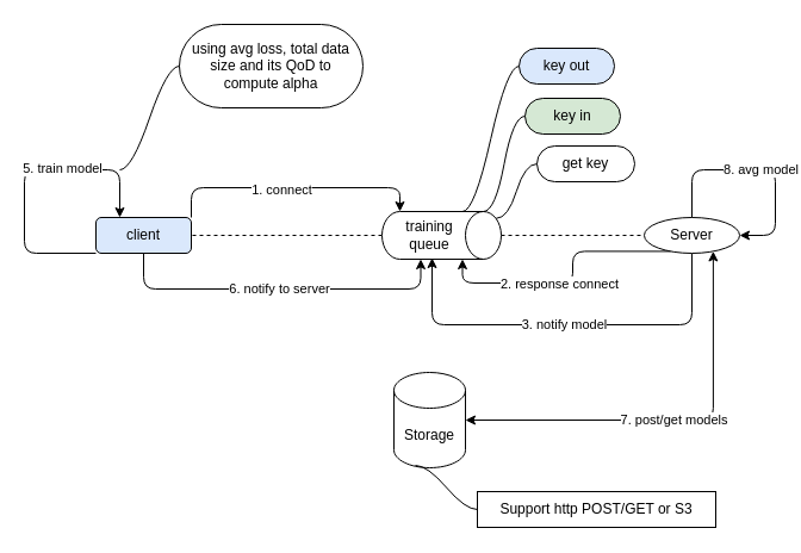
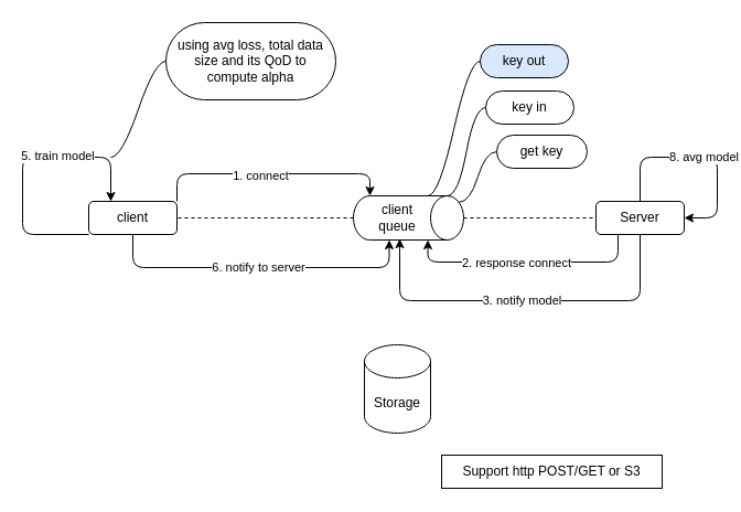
- <mxCell id="15" value="key in" style="whiteSpace=wrap;html=1;rounded=1;arcSize=50;align=center;verticalAlign=middle;strokeWidth=1;autosize=1;spacing=4;treeFolding=1;treeMoving=1;newEdgeStyle={&quot;edgeStyle&quot;:&quot;entityRelationEdgeStyle&quot;,&quot;startArrow&quot;:&quot;none&quot;,&quot;endArrow&quot;:&quot;none&quot;,&quot;segment&quot;:10,&quot;curved&quot;:1};fillColor=#d5e8d4;" vertex="1" parent="1"><mxGeometry x="440" y="82" width="80" height="30" as="geometry" /></mxCell>
+ <mxCell id="15" value="key in" style="whiteSpace=wrap;html=1;rounded=1;arcSize=50;align=center;verticalAlign=middle;strokeWidth=1;autosize=1;spacing=4;treeFolding=1;treeMoving=1;newEdgeStyle={&quot;edgeStyle&quot;:&quot;entityRelationEdgeStyle&quot;,&quot;startArrow&quot;:&quot;none&quot;,&quot;endArrow&quot;:&quot;none&quot;,&quot;segment&quot;:10,&quot;curved&quot;:1};" vertex="1" parent="1"><mxGeometry x="440" y="82" width="80" height="30" as="geometry" /></mxCell>
- <mxCell id="9" value="client" style="rounded=1;whiteSpace=wrap;html=1;fillColor=#dae8fc;" vertex="1" parent="1"><mxGeometry x="80" y="182" width="80" height="30" as="geometry" /></mxCell>
+ <mxCell id="9" value="client" style="rounded=1;whiteSpace=wrap;html=1;" vertex="1" parent="1"><mxGeometry x="80" y="182" width="80" height="30" as="geometry" /></mxCell>
- <mxCell id="26" value="training queue" style="text;html=1;strokeColor=none;fillColor=none;align=center;verticalAlign=middle;whiteSpace=wrap;rounded=0;" vertex="1" parent="1"><mxGeometry x="329.99" y="182" width="60" height="30" as="geometry" /></mxCell>
+ <mxCell id="26" value="client queue" style="text;html=1;strokeColor=none;fillColor=none;align=center;verticalAlign=middle;whiteSpace=wrap;rounded=0;" vertex="1" parent="1"><mxGeometry x="329.99" y="182" width="60" height="30" as="geometry" /></mxCell>
- <mxCell id="5" value="Server" style="ellipse;whiteSpace=wrap;html=1;" vertex="1" parent="1"><mxGeometry x="540" y="182" width="80" height="30" as="geometry" /></mxCell>
+ <mxCell id="5" value="Server" style="rounded=1;whiteSpace=wrap;html=1;" vertex="1" parent="1"><mxGeometry x="540" y="182" width="80" height="30" as="geometry" /></mxCell>
- <mxCell id="13" value="7. post/get models" style="edgeStyle=orthogonalEdgeStyle;rounded=1;orthogonalLoop=1;jettySize=auto;html=1;exitX=1;exitY=0.5;exitDx=0;exitDy=0;exitPerimeter=0;entryX=0.75;entryY=1;entryDx=0;entryDy=0;endArrow=classic;endFill=1;startArrow=classic;startFill=1;" edge="1" parent="1" source="14" target="5"><mxGeometry relative="1" as="geometry" /></mxCell>
- <mxCell id="25" value="" style="edgeStyle=entityRelationEdgeStyle;startArrow=none;endArrow=none;segment=10;curved=1;rounded=1;exitX=0.3;exitY=0.975;exitDx=0;exitDy=0;exitPerimeter=0;" edge="1" target="24" parent="1" source="14"><mxGeometry relative="1" as="geometry"><mxPoint x="313.99" y="492" as="sourcePoint" /></mxGeometry></mxCell>
